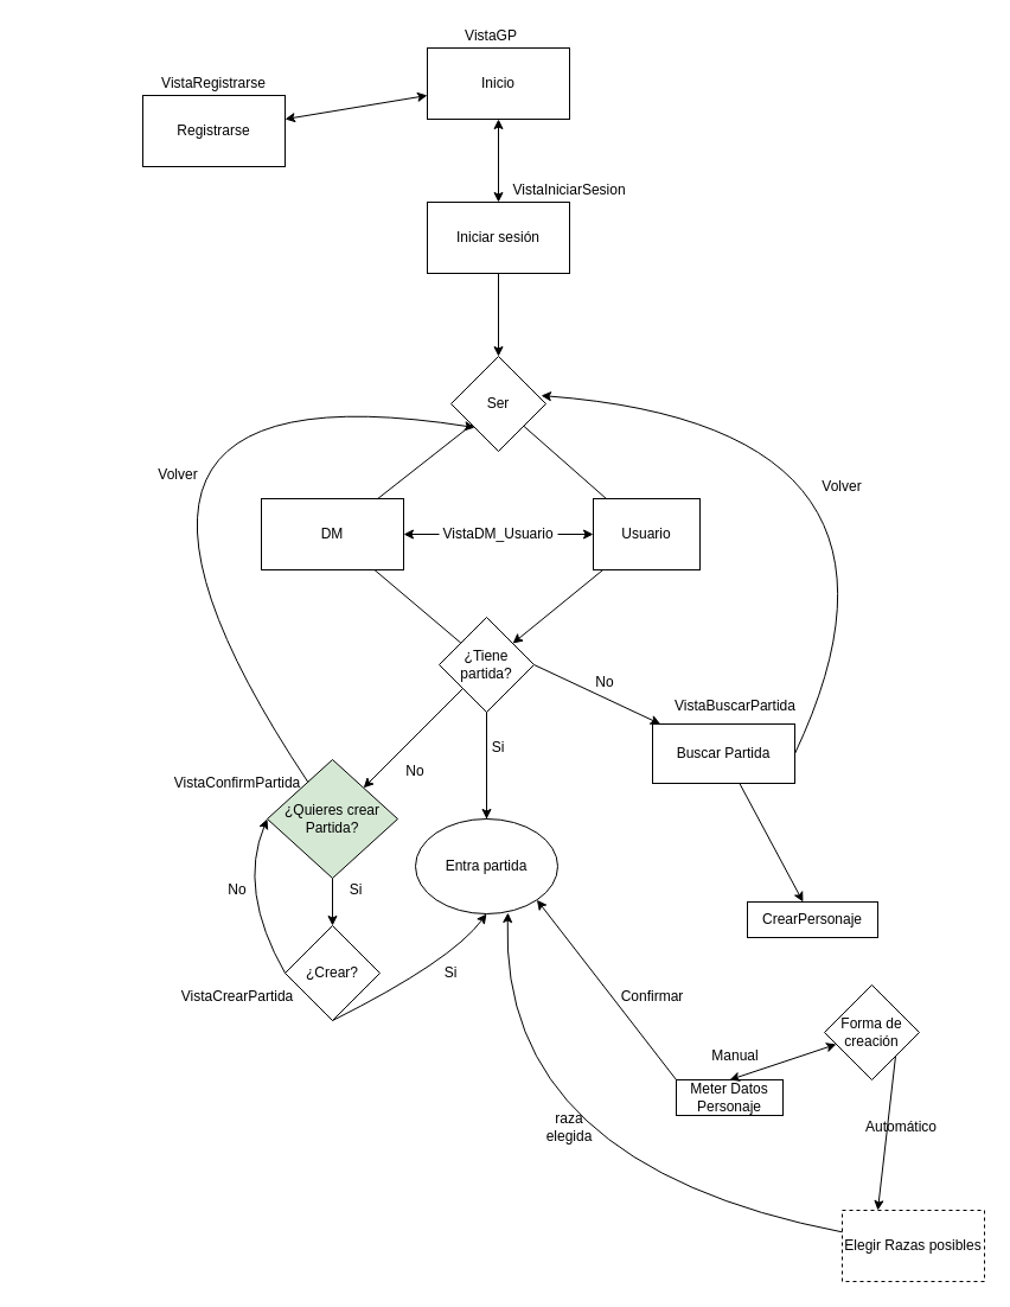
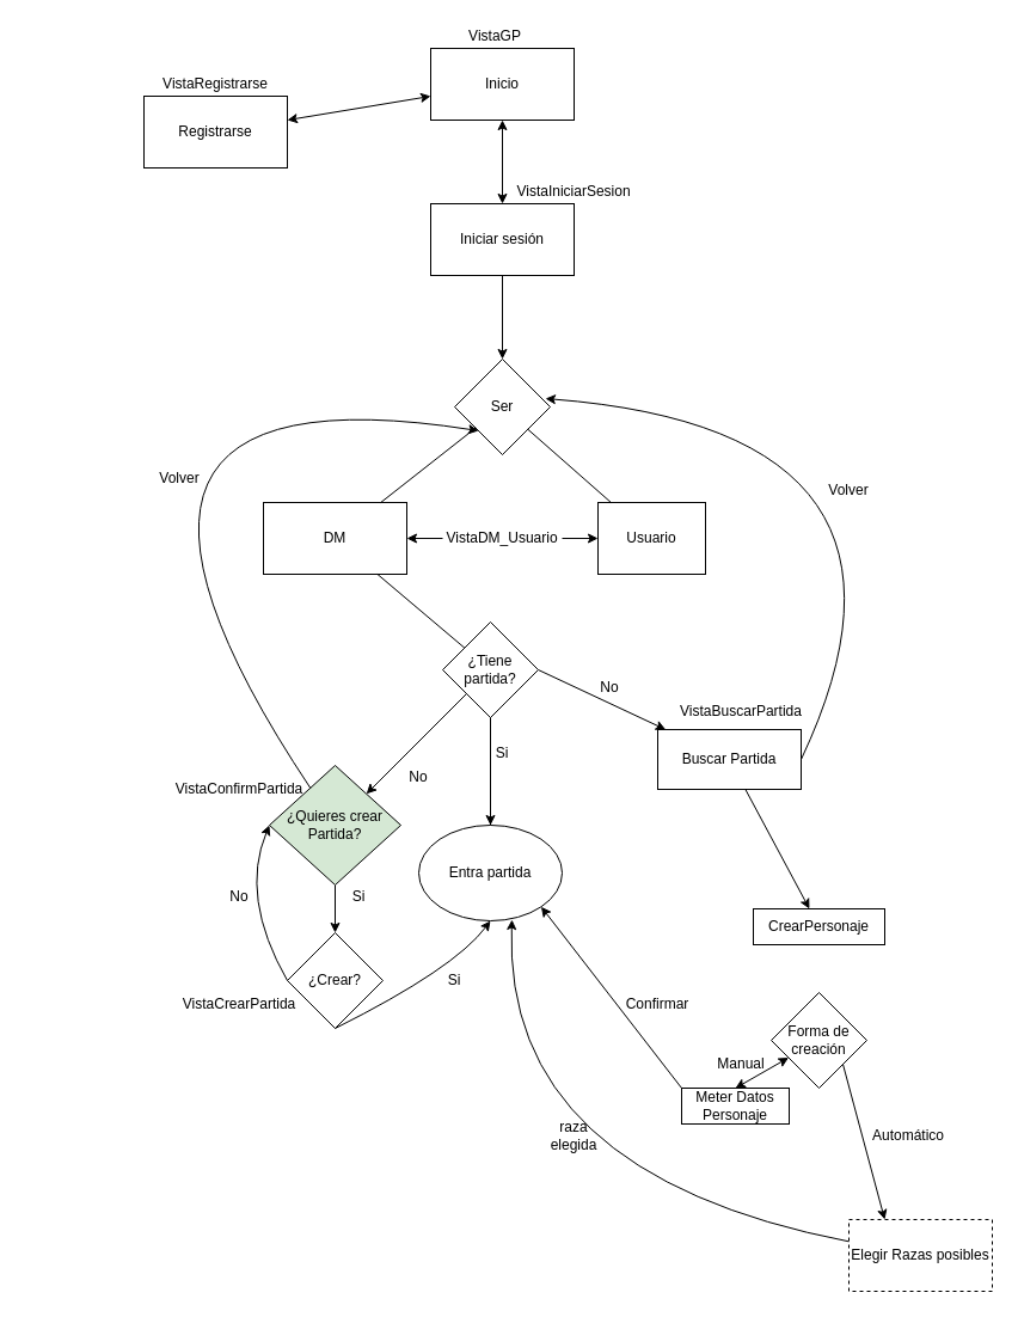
- <mxCell id="5" style="edgeStyle=none;rounded=0;orthogonalLoop=1;jettySize=auto;html=1;shadow=0;strokeWidth=1;" parent="1" source="6" target="12" edge="1"><mxGeometry relative="1" as="geometry" /></mxCell>
- <mxCell id="49" value="Forma de creación" style="rhombus;whiteSpace=wrap;html=1;rounded=0;shadow=0;glass=0;comic=0;" parent="1" vertex="1"><mxGeometry x="695" y="830" width="80" height="80" as="geometry" /></mxCell>
+ <mxCell id="49" value="Forma de creación" style="rhombus;whiteSpace=wrap;html=1;rounded=0;shadow=0;glass=0;comic=0;" parent="1" vertex="1"><mxGeometry x="645" y="830" width="80" height="80" as="geometry" /></mxCell>
